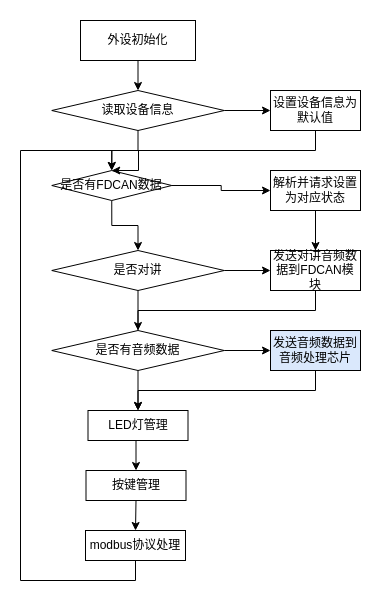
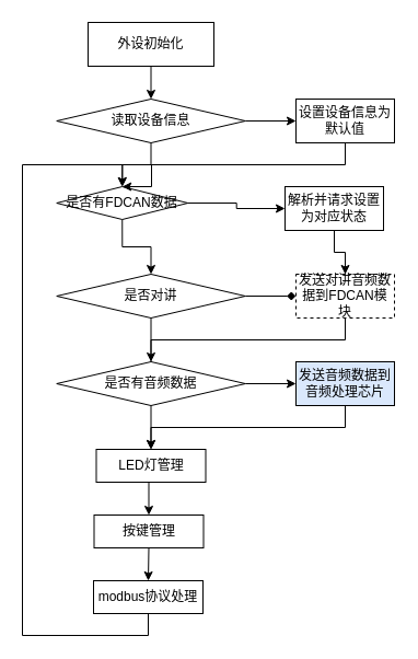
- <mxCell id="13" value="解析并请求设置为对应状态" style="rounded=0;whiteSpace=wrap;html=1;" vertex="1" parent="1"><mxGeometry x="270" y="170" width="90" height="40" as="geometry" /></mxCell>
+ <mxCell id="13" value="解析并请求设置为对应状态" style="rounded=0;whiteSpace=wrap;html=1;" vertex="1" parent="1"><mxGeometry x="260" y="170" width="90" height="40" as="geometry" /></mxCell>
- <mxCell id="15" style="edgeStyle=orthogonalEdgeStyle;rounded=0;orthogonalLoop=1;jettySize=auto;html=1;exitX=1;exitY=0.5;exitDx=0;exitDy=0;entryX=0;entryY=0.5;entryDx=0;entryDy=0;" edge="1" parent="1" source="16" target="18"><mxGeometry relative="1" as="geometry" /></mxCell>
+ <mxCell id="15" style="edgeStyle=orthogonalEdgeStyle;rounded=0;orthogonalLoop=1;jettySize=auto;html=1;exitX=1;exitY=0.5;exitDx=0;exitDy=0;entryX=0;entryY=0.5;entryDx=0;entryDy=0;endArrow=diamond;" edge="1" parent="1" source="16" target="18"><mxGeometry relative="1" as="geometry" /></mxCell>
- <mxCell id="18" value="发送对讲音频数据到FDCAN模块" style="rounded=0;whiteSpace=wrap;html=1;" vertex="1" parent="1"><mxGeometry x="270" y="250" width="90" height="40" as="geometry" /></mxCell>
+ <mxCell id="18" value="发送对讲音频数据到FDCAN模块" style="rounded=0;whiteSpace=wrap;html=1;dashed=1;" vertex="1" parent="1"><mxGeometry x="270" y="250" width="90" height="40" as="geometry" /></mxCell>
